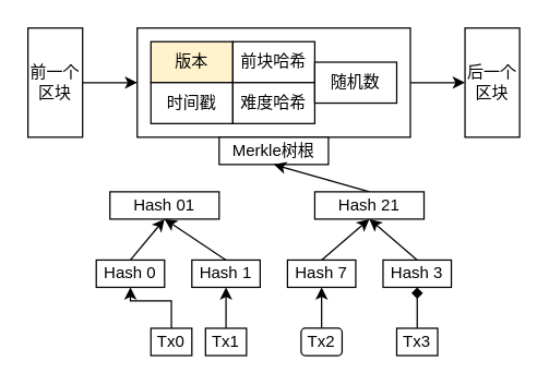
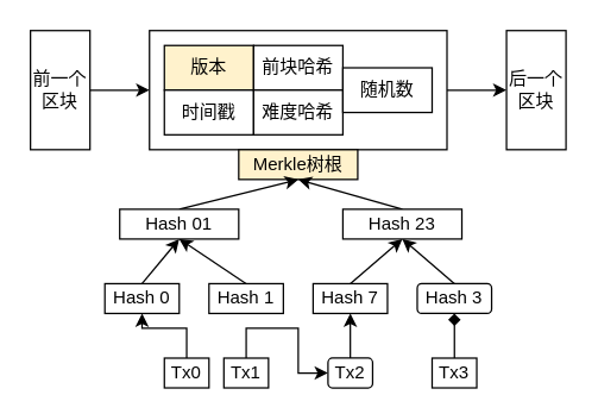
- <mxCell id="12" value="Merkle树根" style="rounded=0;whiteSpace=wrap;html=1;" vertex="1" parent="1"><mxGeometry x="160" y="100" width="80" height="20" as="geometry" /></mxCell>
+ <mxCell id="12" value="Merkle树根" style="rounded=0;whiteSpace=wrap;html=1;fillColor=#fff2cc;" vertex="1" parent="1"><mxGeometry x="160" y="100" width="80" height="20" as="geometry" /></mxCell>
+ <mxCell id="30" style="edgeStyle=none;orthogonalLoop=1;jettySize=auto;html=1;exitX=0.5;exitY=0;exitDx=0;exitDy=0;entryX=0.5;entryY=1;entryDx=0;entryDy=0;" edge="1" parent="1" source="31" target="12"><mxGeometry relative="1" as="geometry" /></mxCell>
- <mxCell id="34" value="Hash 21" style="rounded=0;whiteSpace=wrap;html=1;" vertex="1" parent="1"><mxGeometry x="230" y="140" width="80" height="20" as="geometry" /></mxCell>
+ <mxCell id="34" value="Hash 23" style="rounded=0;whiteSpace=wrap;html=1;" vertex="1" parent="1"><mxGeometry x="230" y="140" width="80" height="20" as="geometry" /></mxCell>
- <mxCell id="29" value="Hash 3" style="rounded=0;whiteSpace=wrap;html=1;" vertex="1" parent="1"><mxGeometry x="280" y="190" width="50" height="20" as="geometry" /></mxCell>
+ <mxCell id="29" value="Hash 3" style="whiteSpace=wrap;html=1;rounded=1;" vertex="1" parent="1"><mxGeometry x="280" y="190" width="50" height="20" as="geometry" /></mxCell>
- <mxCell id="15" style="edgeStyle=orthogonalEdgeStyle;rounded=0;orthogonalLoop=1;jettySize=auto;html=1;exitX=0.5;exitY=0;exitDx=0;exitDy=0;entryX=0.5;entryY=1;entryDx=0;entryDy=0;" edge="1" parent="1" source="16" target="24"><mxGeometry relative="1" as="geometry" /></mxCell>
+ <mxCell id="15" style="edgeStyle=orthogonalEdgeStyle;rounded=0;orthogonalLoop=1;jettySize=auto;html=1;exitX=0.5;exitY=0;exitDx=0;exitDy=0;" edge="1" parent="1" source="16" target="18"><mxGeometry relative="1" as="geometry" /></mxCell>
